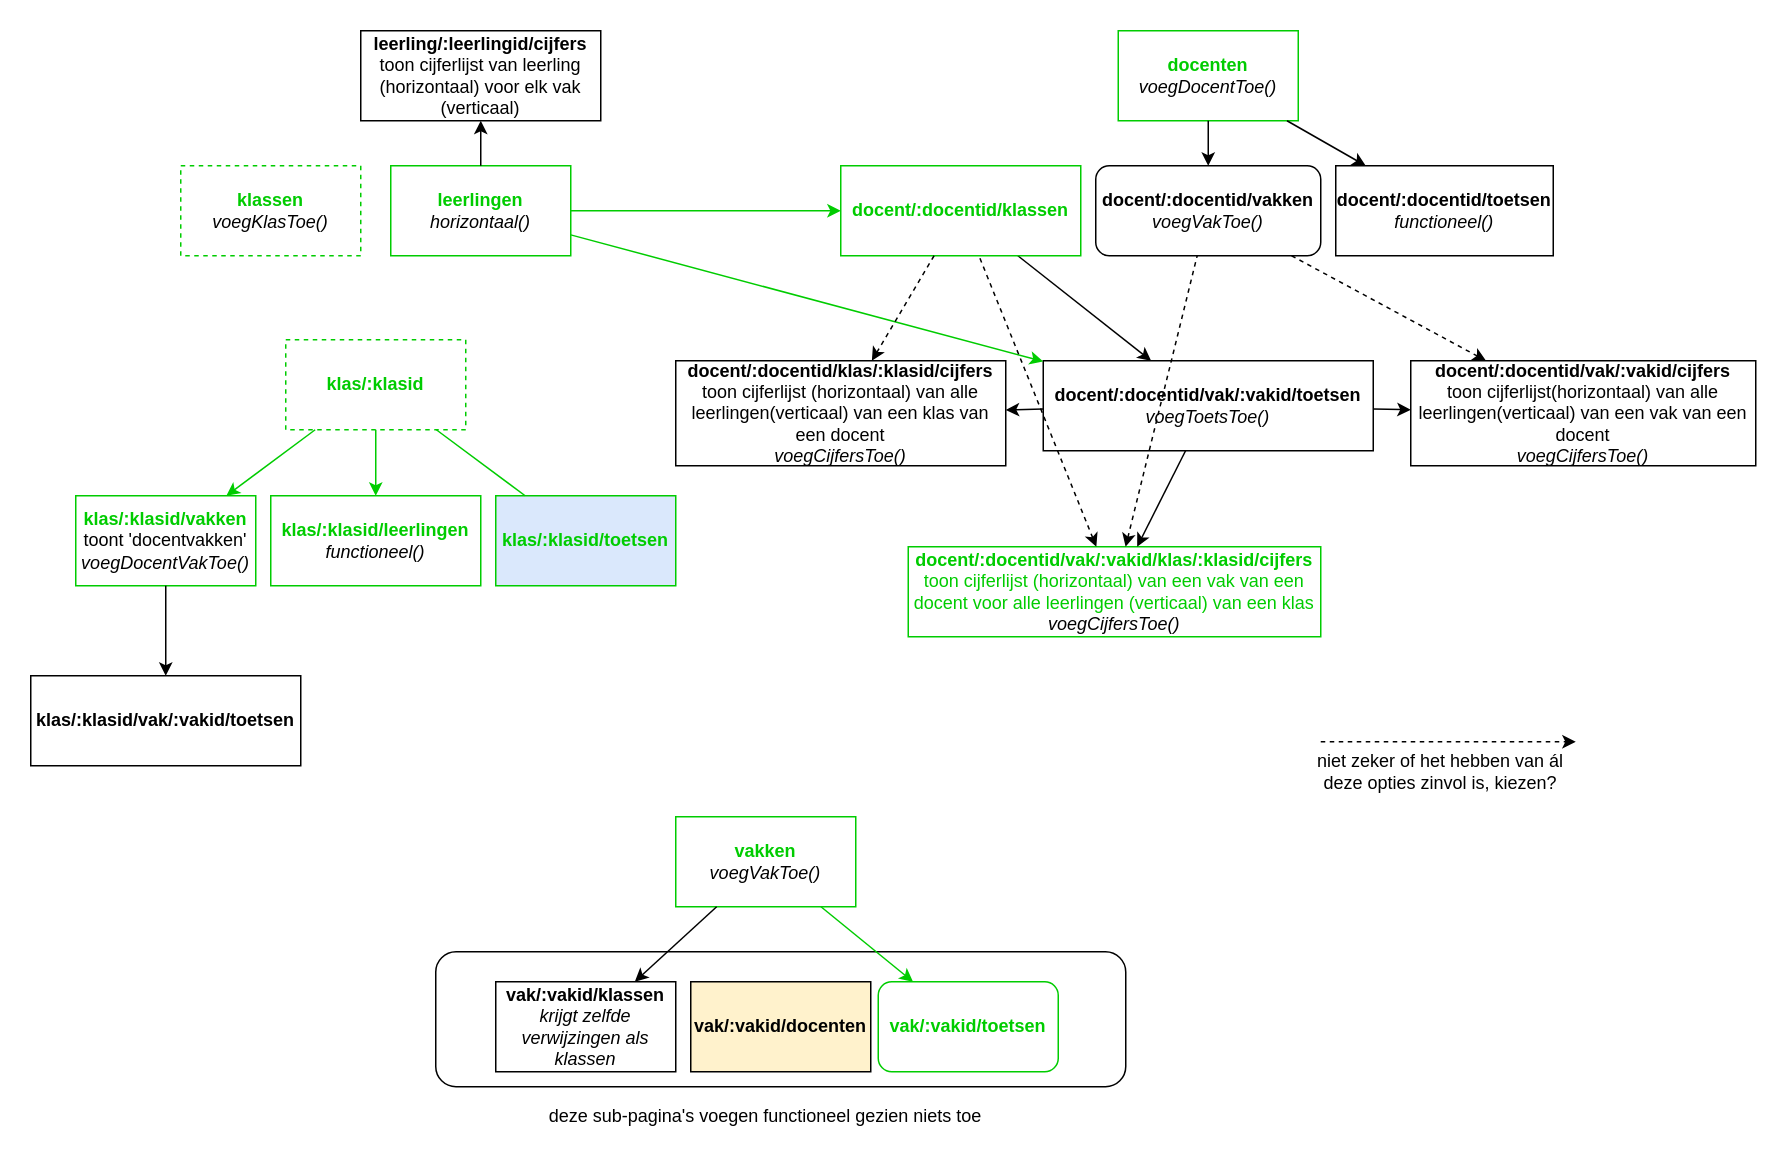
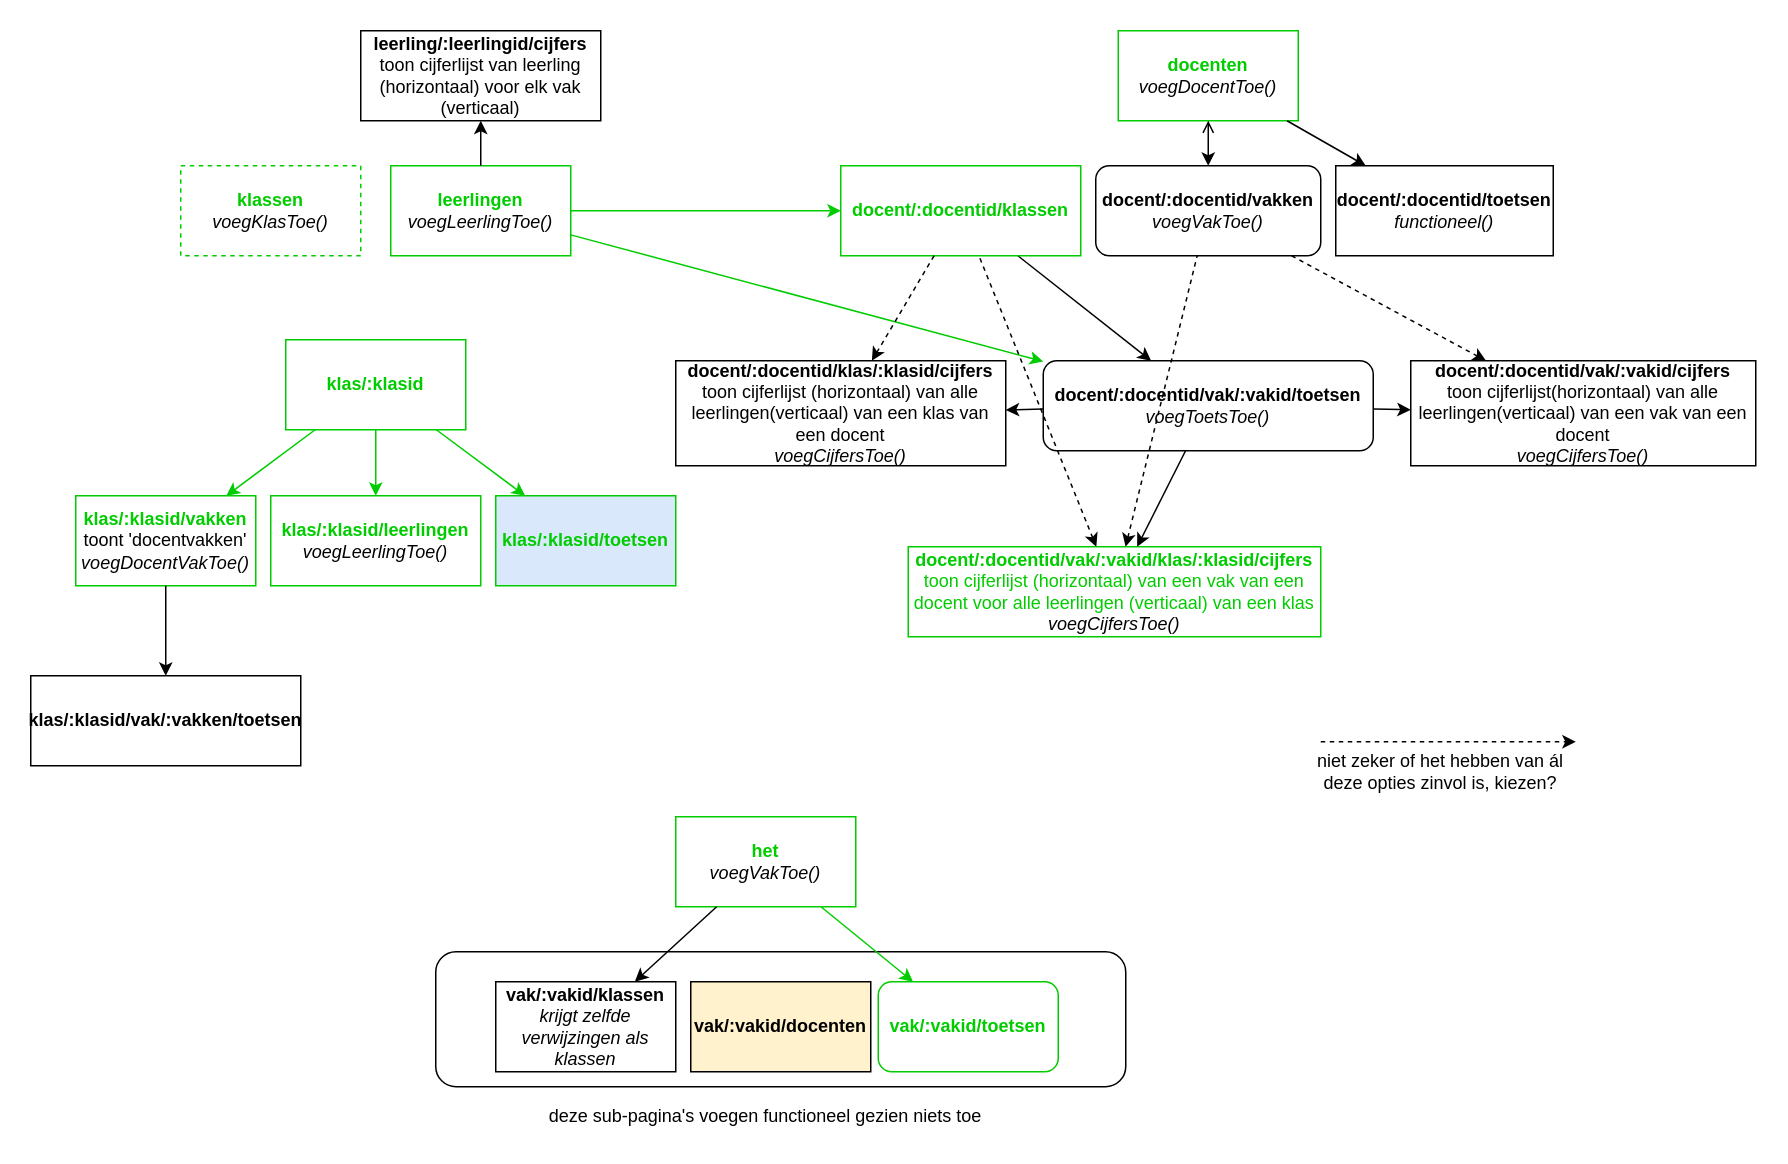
- <mxCell id="14" value="" style="endArrow=none;html=1;startArrow=classic;startFill=1;" parent="1" source="6" target="11" edge="1"><mxGeometry width="50" height="50" relative="1" as="geometry"><mxPoint x="260" y="290" as="sourcePoint" /><mxPoint x="310" y="240" as="targetPoint" /></mxGeometry></mxCell>
+ <mxCell id="14" value="" style="endArrow=open;html=1;startArrow=classic;startFill=1;" parent="1" source="6" target="11" edge="1"><mxGeometry width="50" height="50" relative="1" as="geometry"><mxPoint x="260" y="290" as="sourcePoint" /><mxPoint x="310" y="240" as="targetPoint" /></mxGeometry></mxCell>
- <mxCell id="3" value="&lt;font color=&quot;#00cc00&quot;&gt;&lt;b&gt;leerlingen&lt;/b&gt;&lt;br&gt;&lt;/font&gt;&lt;i&gt;horizontaal()&lt;/i&gt;" style="rounded=0;whiteSpace=wrap;html=1;strokeColor=#00CC00;" parent="1" vertex="1"><mxGeometry x="260" y="110" width="120" height="60" as="geometry" /></mxCell>
+ <mxCell id="3" value="&lt;font color=&quot;#00cc00&quot;&gt;&lt;b&gt;leerlingen&lt;/b&gt;&lt;br&gt;&lt;/font&gt;&lt;i&gt;voegLeerlingToe()&lt;/i&gt;" style="rounded=0;whiteSpace=wrap;html=1;strokeColor=#00CC00;" parent="1" vertex="1"><mxGeometry x="260" y="110" width="120" height="60" as="geometry" /></mxCell>
- <mxCell id="38" value="&lt;b&gt;&lt;font color=&quot;#00cc00&quot;&gt;klas/:klasid&lt;/font&gt;&lt;/b&gt;" style="rounded=0;whiteSpace=wrap;html=1;fillColor=none;strokeColor=#00CC00;dashed=1;" parent="1" vertex="1"><mxGeometry x="190" y="226" width="120" height="60" as="geometry" /></mxCell>
+ <mxCell id="38" value="&lt;b&gt;&lt;font color=&quot;#00cc00&quot;&gt;klas/:klasid&lt;/font&gt;&lt;/b&gt;" style="rounded=0;whiteSpace=wrap;html=1;fillColor=none;strokeColor=#00CC00;" parent="1" vertex="1"><mxGeometry x="190" y="226" width="120" height="60" as="geometry" /></mxCell>
- <mxCell id="17" value="&lt;b&gt;docent/:docentid/vak/:vakid/toetsen&lt;br&gt;&lt;/b&gt;&lt;i&gt;voegToetsToe()&lt;/i&gt;" style="rounded=0;whiteSpace=wrap;html=1;" parent="1" vertex="1"><mxGeometry x="695" y="240" width="220" height="60" as="geometry" /></mxCell>
+ <mxCell id="17" value="&lt;b&gt;docent/:docentid/vak/:vakid/toetsen&lt;br&gt;&lt;/b&gt;&lt;i&gt;voegToetsToe()&lt;/i&gt;" style="whiteSpace=wrap;html=1;rounded=1;" parent="1" vertex="1"><mxGeometry x="695" y="240" width="220" height="60" as="geometry" /></mxCell>
- <mxCell id="41" value="" style="endArrow=none;html=1;endFill=1;strokeColor=#00CC00;" parent="1" source="38" target="8" edge="1"><mxGeometry width="50" height="50" relative="1" as="geometry"><mxPoint x="350" y="410" as="sourcePoint" /><mxPoint x="350" y="330" as="targetPoint" /></mxGeometry></mxCell>
+ <mxCell id="41" value="" style="endArrow=classic;html=1;endFill=1;strokeColor=#00CC00;" parent="1" source="38" target="8" edge="1"><mxGeometry width="50" height="50" relative="1" as="geometry"><mxPoint x="350" y="410" as="sourcePoint" /><mxPoint x="350" y="330" as="targetPoint" /></mxGeometry></mxCell>
- <mxCell id="4" value="&lt;b&gt;&lt;font color=&quot;#00cc00&quot;&gt;klas/:klasid/leerlingen&lt;br&gt;&lt;/font&gt;&lt;/b&gt;&lt;i&gt;functioneel()&lt;/i&gt;" style="rounded=0;whiteSpace=wrap;html=1;strokeColor=#00CC00;" parent="1" vertex="1"><mxGeometry x="180" y="330" width="140" height="60" as="geometry" /></mxCell>
+ <mxCell id="4" value="&lt;b&gt;&lt;font color=&quot;#00cc00&quot;&gt;klas/:klasid/leerlingen&lt;br&gt;&lt;/font&gt;&lt;/b&gt;&lt;i&gt;voegLeerlingToe()&lt;/i&gt;" style="rounded=0;whiteSpace=wrap;html=1;strokeColor=#00CC00;" parent="1" vertex="1"><mxGeometry x="180" y="330" width="140" height="60" as="geometry" /></mxCell>
- <mxCell id="9" value="&lt;b&gt;klas/:klasid/vak/:vakid/toetsen&lt;/b&gt;" style="rounded=0;whiteSpace=wrap;html=1;" parent="1" vertex="1"><mxGeometry x="20" y="450" width="180" height="60" as="geometry" /></mxCell>
+ <mxCell id="9" value="&lt;b&gt;klas/:klasid/vak/:vakken/toetsen&lt;/b&gt;" style="rounded=0;whiteSpace=wrap;html=1;" parent="1" vertex="1"><mxGeometry x="20" y="450" width="180" height="60" as="geometry" /></mxCell>
- <mxCell id="15" value="&lt;b&gt;&lt;font color=&quot;#00cc00&quot;&gt;vakken&lt;br&gt;&lt;/font&gt;&lt;/b&gt;&lt;i&gt;voegVakToe()&lt;/i&gt;" style="rounded=0;whiteSpace=wrap;html=1;strokeColor=#00CC00;" parent="1" vertex="1"><mxGeometry x="450" y="544" width="120" height="60" as="geometry" /></mxCell>
+ <mxCell id="15" value="&lt;b&gt;&lt;font color=&quot;#00cc00&quot;&gt;het&lt;br&gt;&lt;/font&gt;&lt;/b&gt;&lt;i&gt;voegVakToe()&lt;/i&gt;" style="rounded=0;whiteSpace=wrap;html=1;strokeColor=#00CC00;" parent="1" vertex="1"><mxGeometry x="450" y="544" width="120" height="60" as="geometry" /></mxCell>
